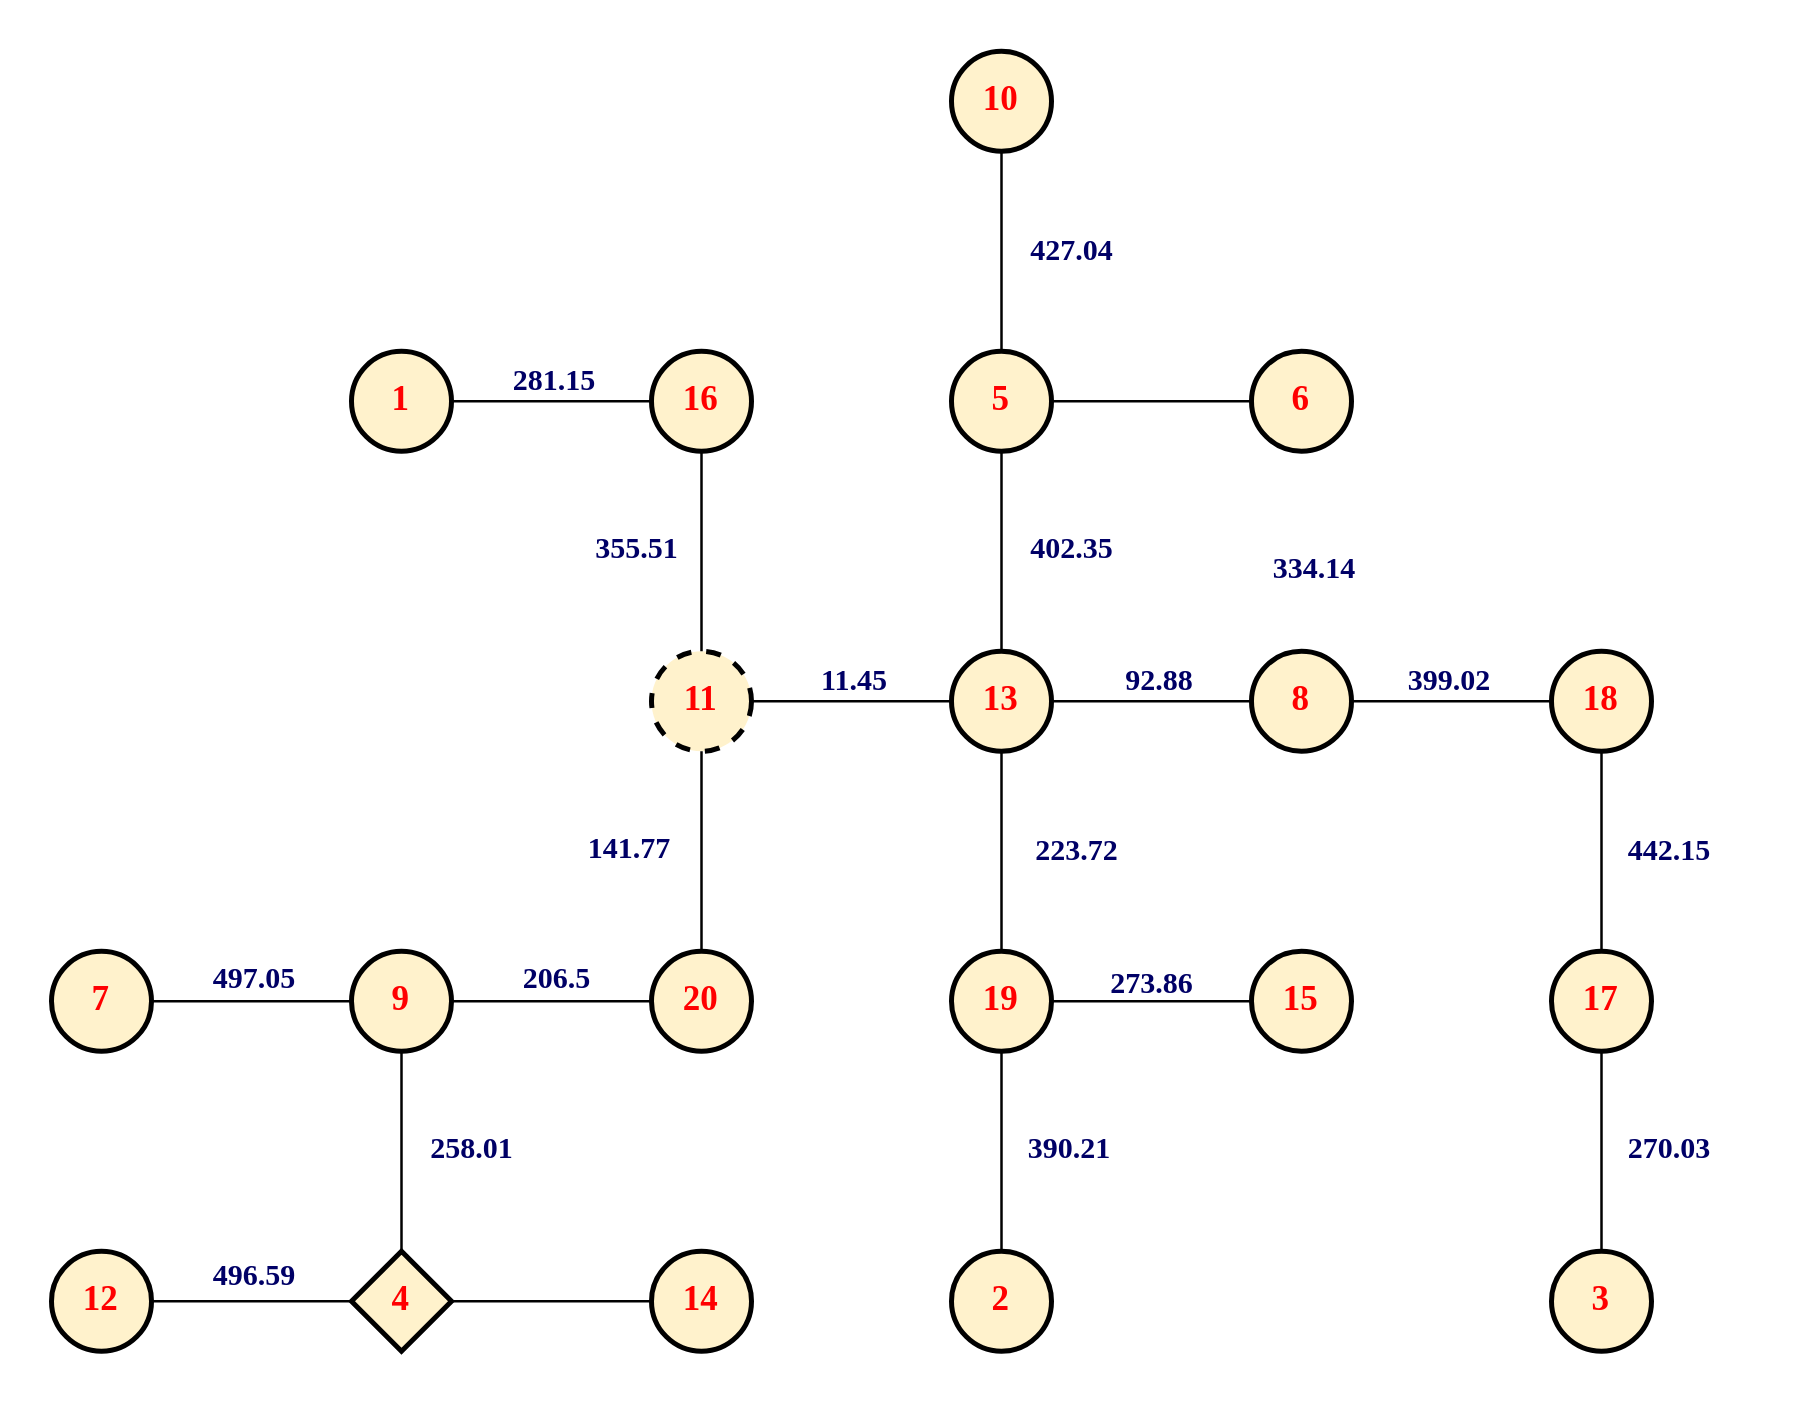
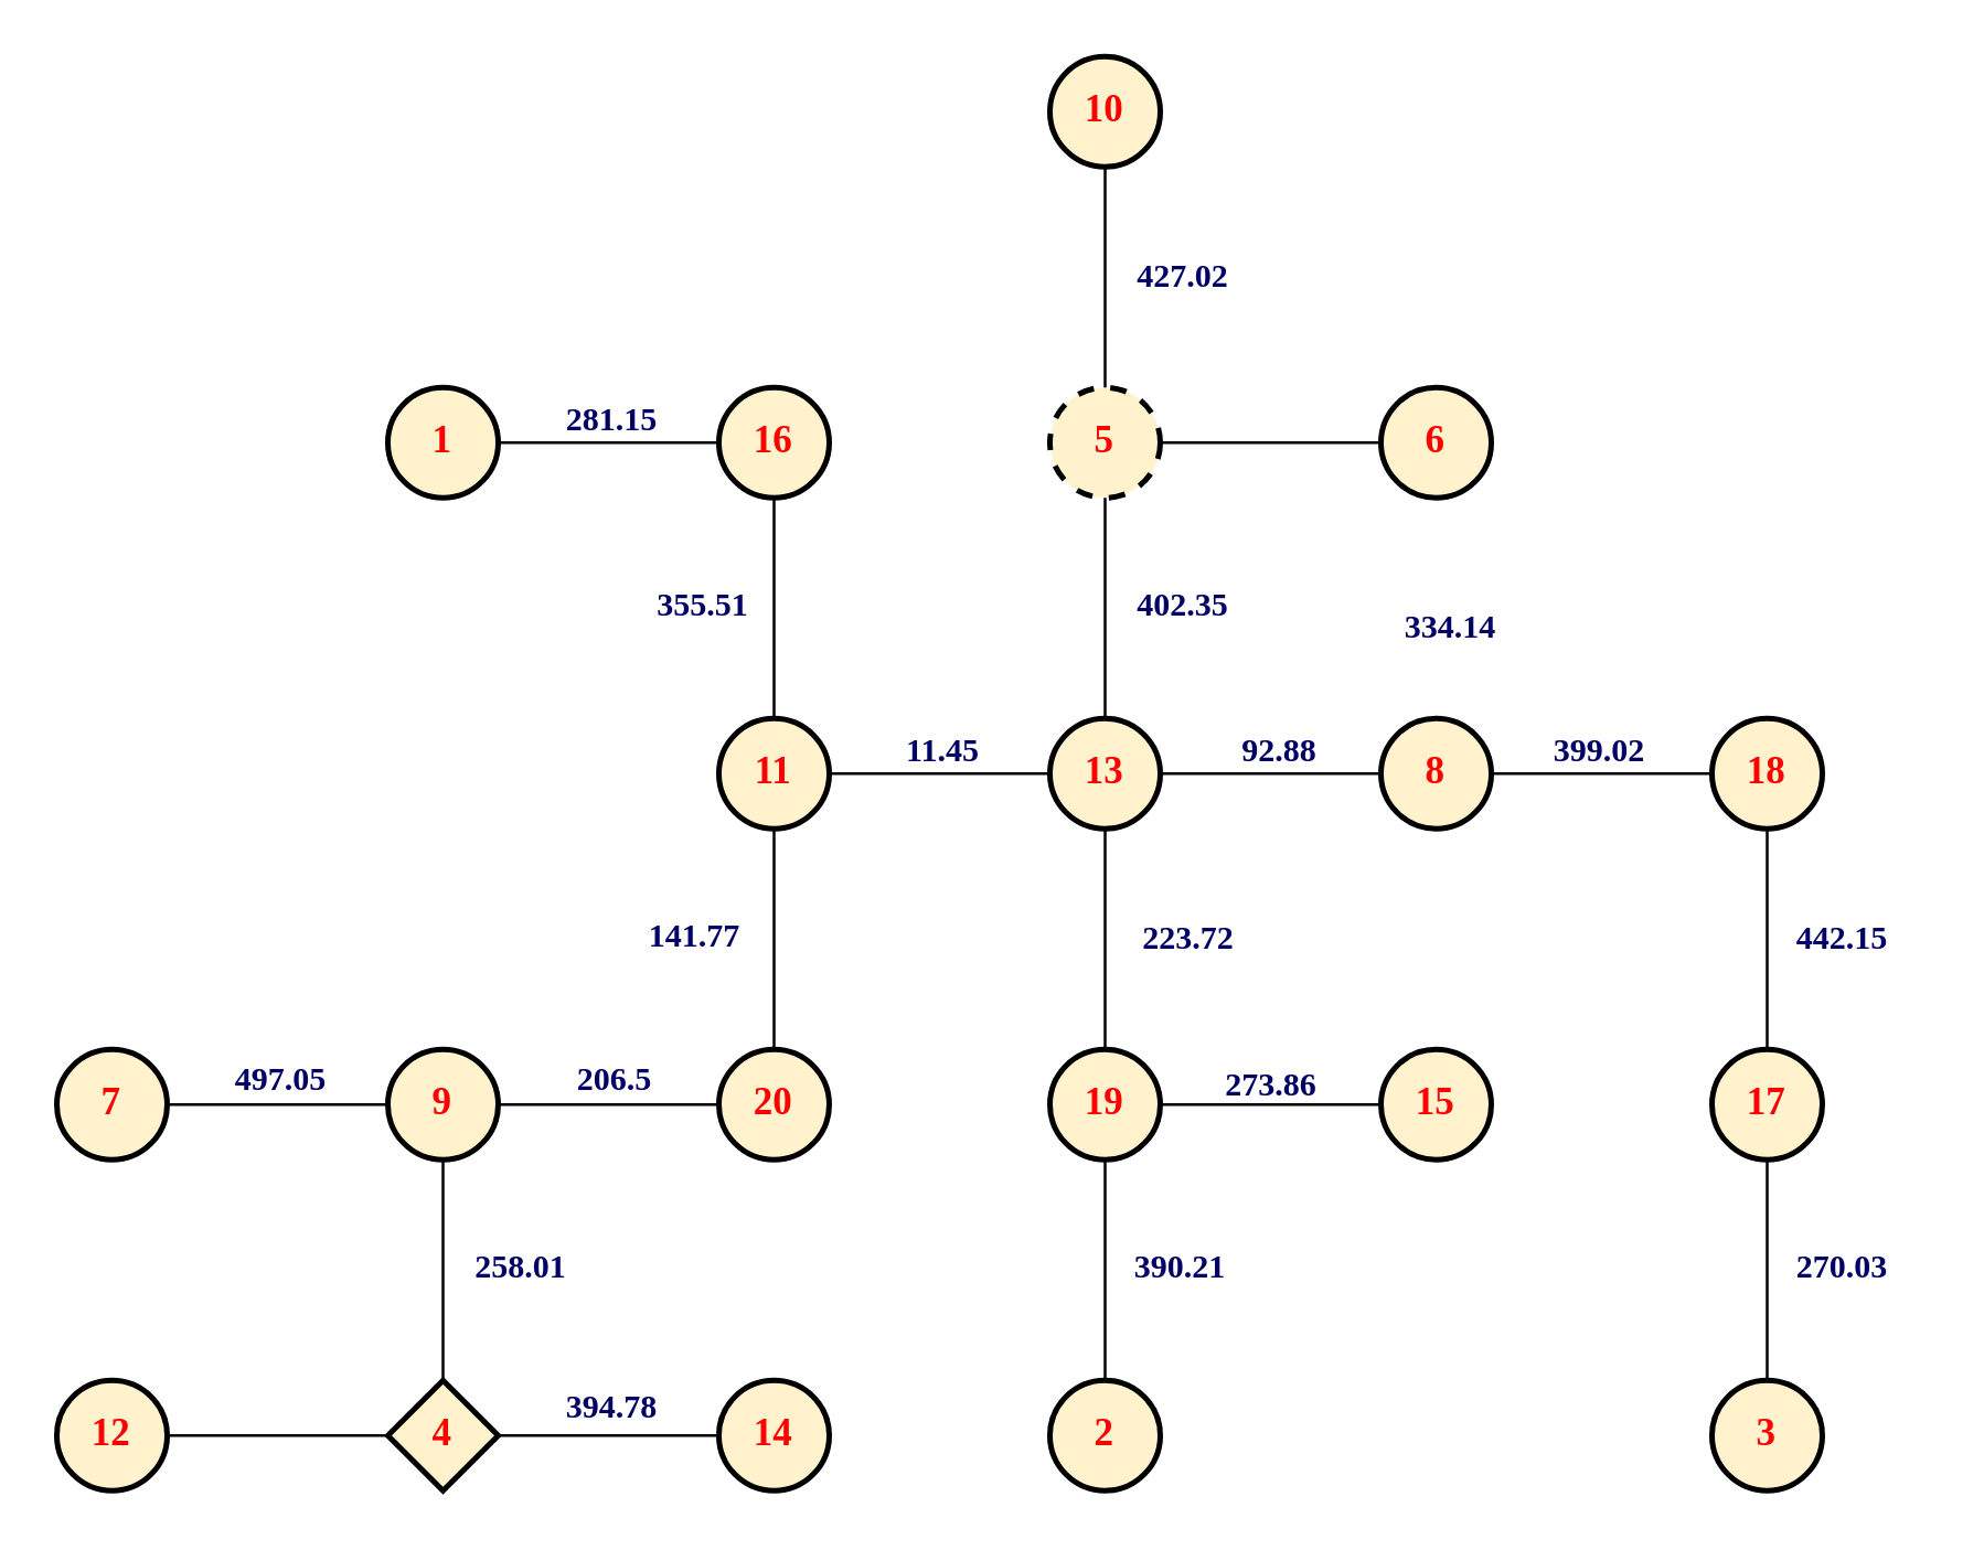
- <mxCell id="58" value="427.04" style="text;html=1;align=center;verticalAlign=middle;resizable=0;points=[];autosize=1;strokeColor=none;fillColor=none;fontFamily=Verdana;fontStyle=1;fontColor=#000066;" vertex="1" parent="1"><mxGeometry x="397" y="87" width="61" height="26" as="geometry" /></mxCell>
+ <mxCell id="58" value="427.02" style="text;html=1;align=center;verticalAlign=middle;resizable=0;points=[];autosize=1;strokeColor=none;fillColor=none;fontFamily=Verdana;fontStyle=1;fontColor=#000066;" vertex="1" parent="1"><mxGeometry x="397" y="87" width="61" height="26" as="geometry" /></mxCell>
- <mxCell id="4" value="5" style="ellipse;whiteSpace=wrap;html=1;aspect=fixed;fillColor=#FFF2CC;strokeColor=#000000;strokeWidth=2;fontColor=#FF0000;fontFamily=Times New Roman;fontSize=14;fontStyle=1" vertex="1" parent="1"><mxGeometry x="380" y="140" width="40" height="40" as="geometry" /></mxCell>
+ <mxCell id="4" value="5" style="ellipse;whiteSpace=wrap;html=1;aspect=fixed;fillColor=#FFF2CC;strokeColor=#000000;strokeWidth=2;fontColor=#FF0000;fontFamily=Times New Roman;fontSize=14;fontStyle=1;dashed=1;" vertex="1" parent="1"><mxGeometry x="380" y="140" width="40" height="40" as="geometry" /></mxCell>
- <mxCell id="2" value="11" style="ellipse;whiteSpace=wrap;html=1;aspect=fixed;fillColor=#FFF2CC;strokeColor=#000000;strokeWidth=2;fontColor=#FF0000;fontFamily=Times New Roman;fontSize=14;fontStyle=1;dashed=1;" vertex="1" parent="1"><mxGeometry x="260" y="260" width="40" height="40" as="geometry" /></mxCell>
+ <mxCell id="2" value="11" style="ellipse;whiteSpace=wrap;html=1;aspect=fixed;fillColor=#FFF2CC;strokeColor=#000000;strokeWidth=2;fontColor=#FF0000;fontFamily=Times New Roman;fontSize=14;fontStyle=1" vertex="1" parent="1"><mxGeometry x="260" y="260" width="40" height="40" as="geometry" /></mxCell>
- <mxCell id="56" value="496.59" style="text;html=1;align=center;verticalAlign=middle;resizable=0;points=[];autosize=1;strokeColor=none;fillColor=none;fontFamily=Verdana;fontStyle=1;fontColor=#000066;" vertex="1" parent="1"><mxGeometry x="70" y="497" width="61" height="26" as="geometry" /></mxCell>
+ <mxCell id="53" value="394.78" style="text;html=1;align=center;verticalAlign=middle;resizable=0;points=[];autosize=1;strokeColor=none;fillColor=none;fontFamily=Verdana;fontStyle=1;fontColor=#000066;" vertex="1" parent="1"><mxGeometry x="190" y="497" width="61" height="26" as="geometry" /></mxCell>
